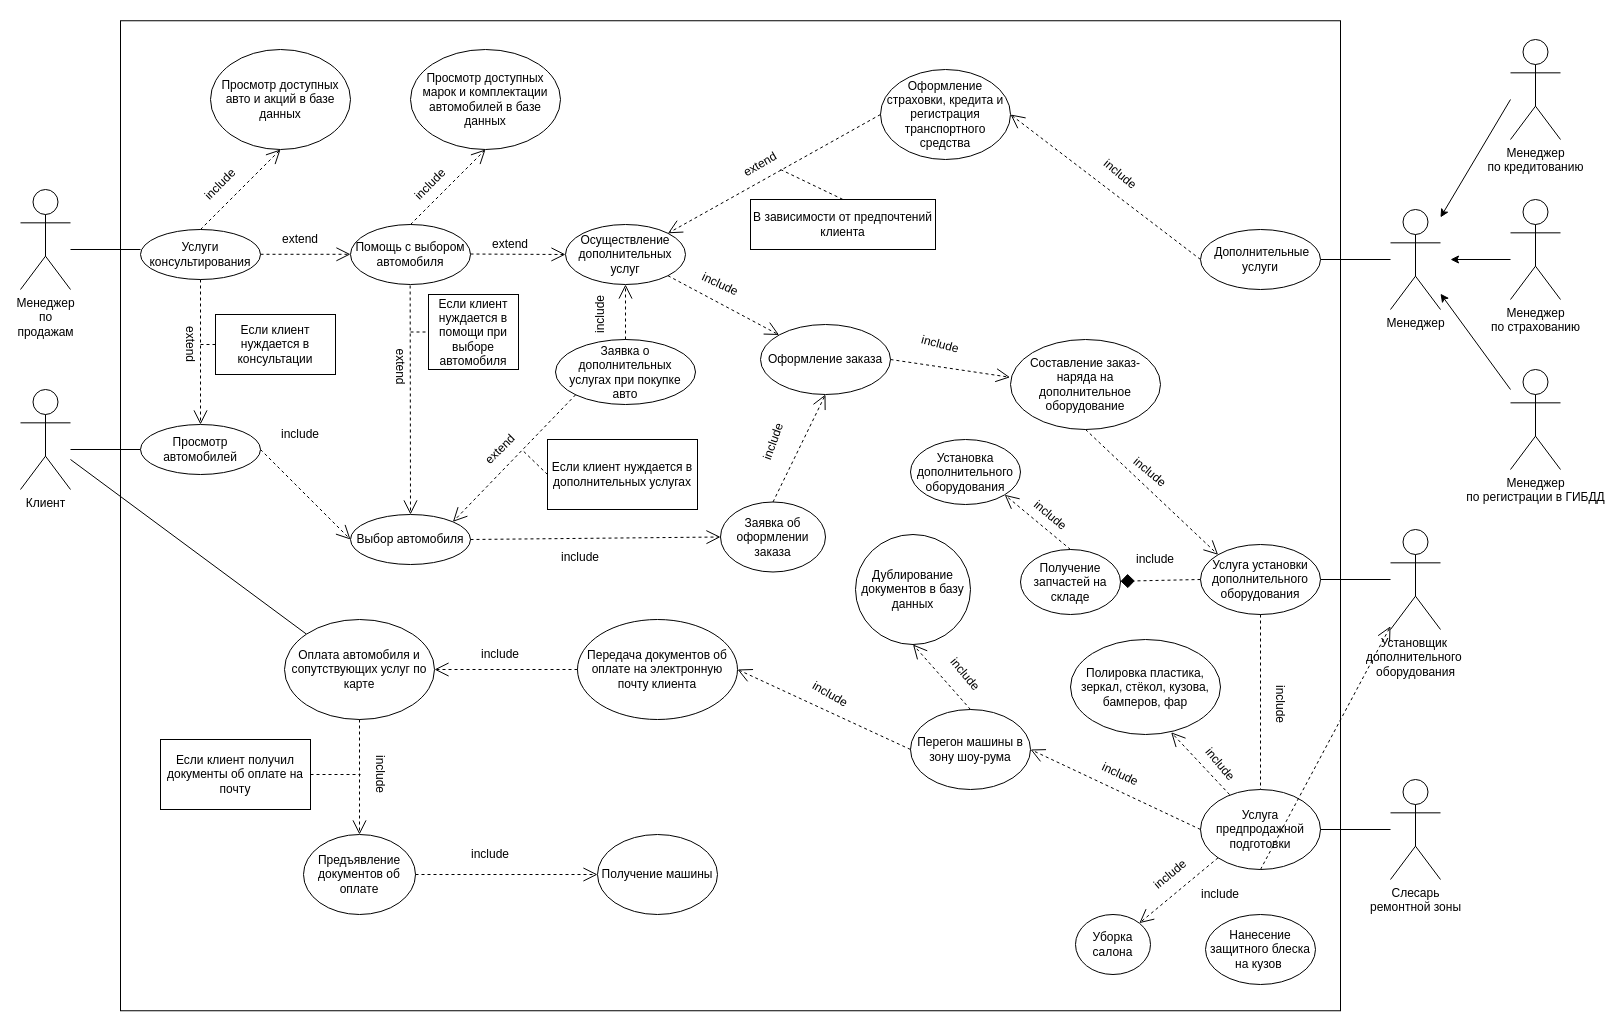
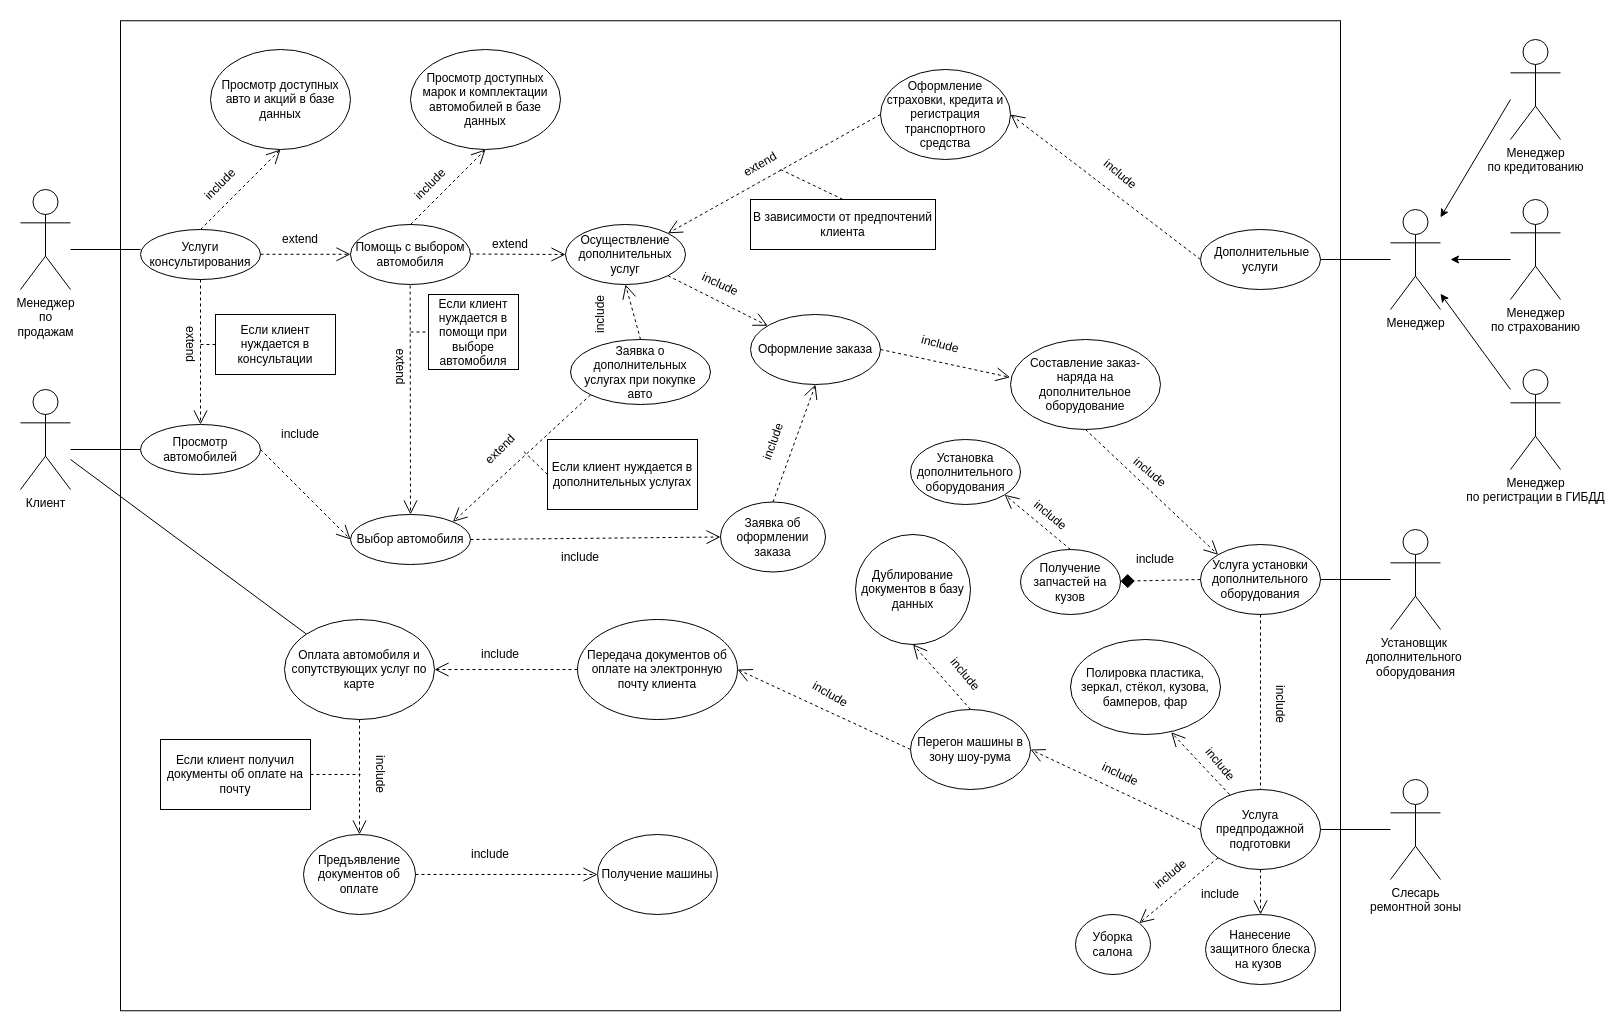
- <mxCell id="69" value="Оформление заказа" style="ellipse;whiteSpace=wrap;html=1;" parent="1" vertex="1"><mxGeometry x="760" y="324" width="130" height="70" as="geometry" /></mxCell>
+ <mxCell id="69" value="Оформление заказа" style="ellipse;whiteSpace=wrap;html=1;" parent="1" vertex="1"><mxGeometry x="750" y="314" width="130" height="70" as="geometry" /></mxCell>
- <mxCell id="38" value="Заявка о дополнительных услугах при покупке авто" style="ellipse;whiteSpace=wrap;html=1;" parent="1" vertex="1"><mxGeometry x="555" y="339" width="140" height="65" as="geometry" /></mxCell>
+ <mxCell id="38" value="Заявка о дополнительных услугах при покупке авто" style="ellipse;whiteSpace=wrap;html=1;" parent="1" vertex="1"><mxGeometry x="570" y="339" width="140" height="65" as="geometry" /></mxCell>
- <mxCell id="59" value="Получение запчастей на складе" style="ellipse;whiteSpace=wrap;html=1;" parent="1" vertex="1"><mxGeometry x="1020" y="549" width="100" height="65" as="geometry" /></mxCell>
+ <mxCell id="59" value="Получение запчастей на кузов" style="ellipse;whiteSpace=wrap;html=1;" parent="1" vertex="1"><mxGeometry x="1020" y="549" width="100" height="65" as="geometry" /></mxCell>
- <mxCell id="83" value="" style="endArrow=open;endFill=1;endSize=12;html=1;rounded=0;dashed=1;exitX=0.5;exitY=1;exitDx=0;exitDy=0;" parent="1" source="64" target="8" edge="1"><mxGeometry width="160" relative="1" as="geometry"><mxPoint x="1183.39" y="901.23" as="sourcePoint" /><mxPoint x="1125" y="839.005" as="targetPoint" /></mxGeometry></mxCell>
+ <mxCell id="83" value="" style="endArrow=open;endFill=1;endSize=12;html=1;rounded=0;dashed=1;exitX=0.5;exitY=1;exitDx=0;exitDy=0;entryX=0.5;entryY=0;entryDx=0;entryDy=0;" parent="1" source="64" target="79" edge="1"><mxGeometry width="160" relative="1" as="geometry"><mxPoint x="1183.39" y="901.23" as="sourcePoint" /><mxPoint x="1125" y="839.005" as="targetPoint" /></mxGeometry></mxCell>
